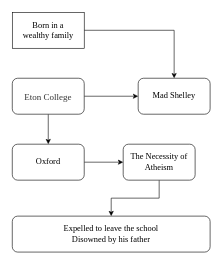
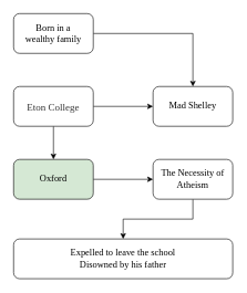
- <mxCell id="3" value="&lt;span style=&quot;font-family: &amp;#34;comic sans ms&amp;#34; ; font-size: 14px&quot;&gt;Born in a&lt;/span&gt;&lt;br style=&quot;font-family: &amp;#34;comic sans ms&amp;#34; ; font-size: 14px&quot;&gt;&lt;span style=&quot;font-family: &amp;#34;comic sans ms&amp;#34; ; font-size: 14px&quot;&gt;wealthy family&lt;/span&gt;" style="whiteSpace=wrap;html=1;rounded=0;" vertex="1" parent="1"><mxGeometry x="20" y="20" width="120" height="60" as="geometry" /></mxCell>
+ <mxCell id="3" value="&lt;span style=&quot;font-family: &amp;#34;comic sans ms&amp;#34; ; font-size: 14px&quot;&gt;Born in a&lt;/span&gt;&lt;br style=&quot;font-family: &amp;#34;comic sans ms&amp;#34; ; font-size: 14px&quot;&gt;&lt;span style=&quot;font-family: &amp;#34;comic sans ms&amp;#34; ; font-size: 14px&quot;&gt;wealthy family&lt;/span&gt;" style="rounded=1;whiteSpace=wrap;html=1;" vertex="1" parent="1"><mxGeometry x="20" y="20" width="120" height="60" as="geometry" /></mxCell>
- <mxCell id="8" value="&lt;span style=&quot;font-family: &amp;#34;comic sans ms&amp;#34; ; font-size: 14px&quot;&gt;Oxford&lt;/span&gt;" style="rounded=1;whiteSpace=wrap;html=1;" vertex="1" parent="1"><mxGeometry x="20" y="240" width="120" height="60" as="geometry" /></mxCell>
+ <mxCell id="8" value="&lt;span style=&quot;font-family: &amp;#34;comic sans ms&amp;#34; ; font-size: 14px&quot;&gt;Oxford&lt;/span&gt;" style="rounded=1;whiteSpace=wrap;html=1;fillColor=#d5e8d4;" vertex="1" parent="1"><mxGeometry x="20" y="240" width="120" height="60" as="geometry" /></mxCell>
- <mxCell id="11" value="The Necessity of Atheism" style="rounded=1;whiteSpace=wrap;html=1;fontFamily=Comic Sans MS;fontSize=14;" vertex="1" parent="1"><mxGeometry x="205" y="240" width="120" height="60" as="geometry" /></mxCell>
+ <mxCell id="11" value="The Necessity of Atheism" style="rounded=1;whiteSpace=wrap;html=1;fontFamily=Comic Sans MS;fontSize=14;" vertex="1" parent="1"><mxGeometry x="230" y="240" width="120" height="60" as="geometry" /></mxCell>
